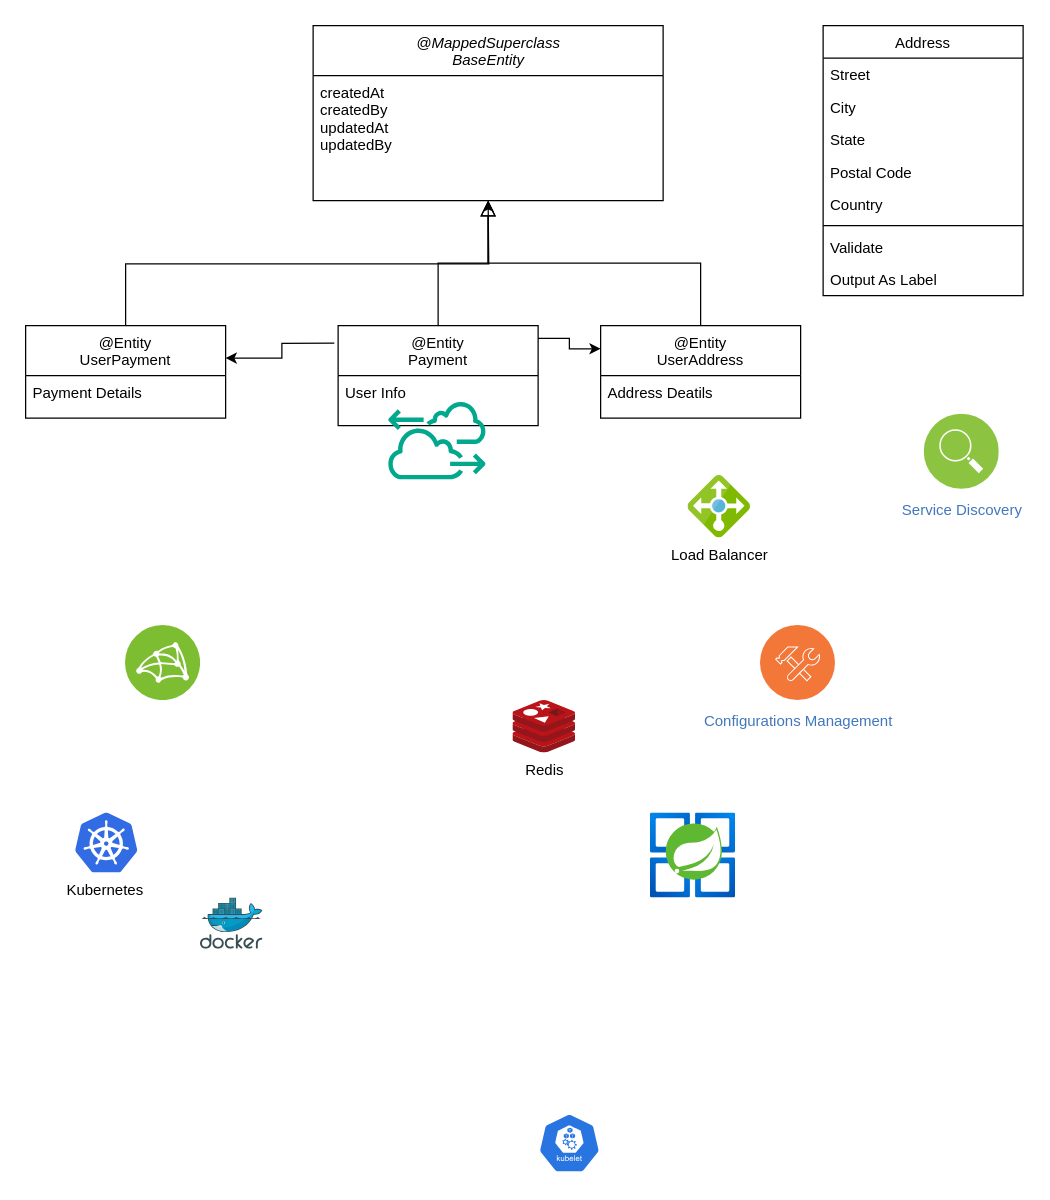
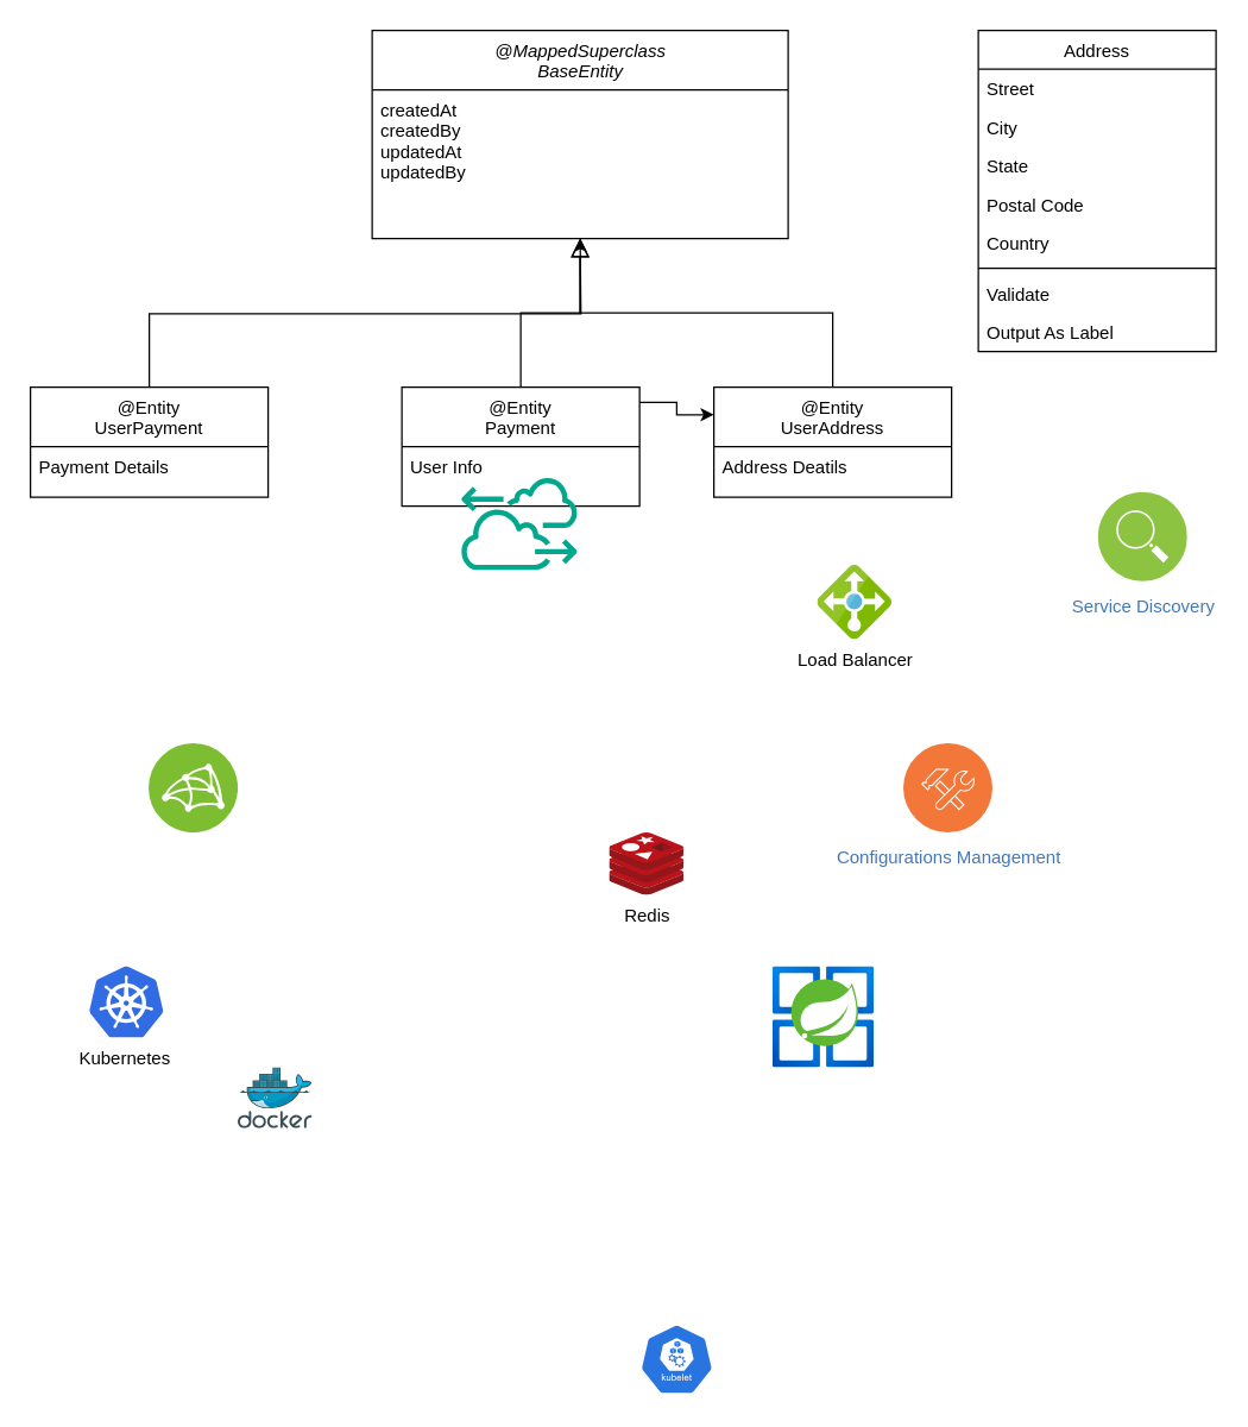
- <mxCell id="32" style="edgeStyle=orthogonalEdgeStyle;rounded=0;orthogonalLoop=1;jettySize=auto;html=1;entryX=1;entryY=0.351;entryDx=0;entryDy=0;entryPerimeter=0;exitX=-0.019;exitY=0.176;exitDx=0;exitDy=0;exitPerimeter=0;" parent="1" source="4" target="30" edge="1"><mxGeometry relative="1" as="geometry" /></mxCell>
